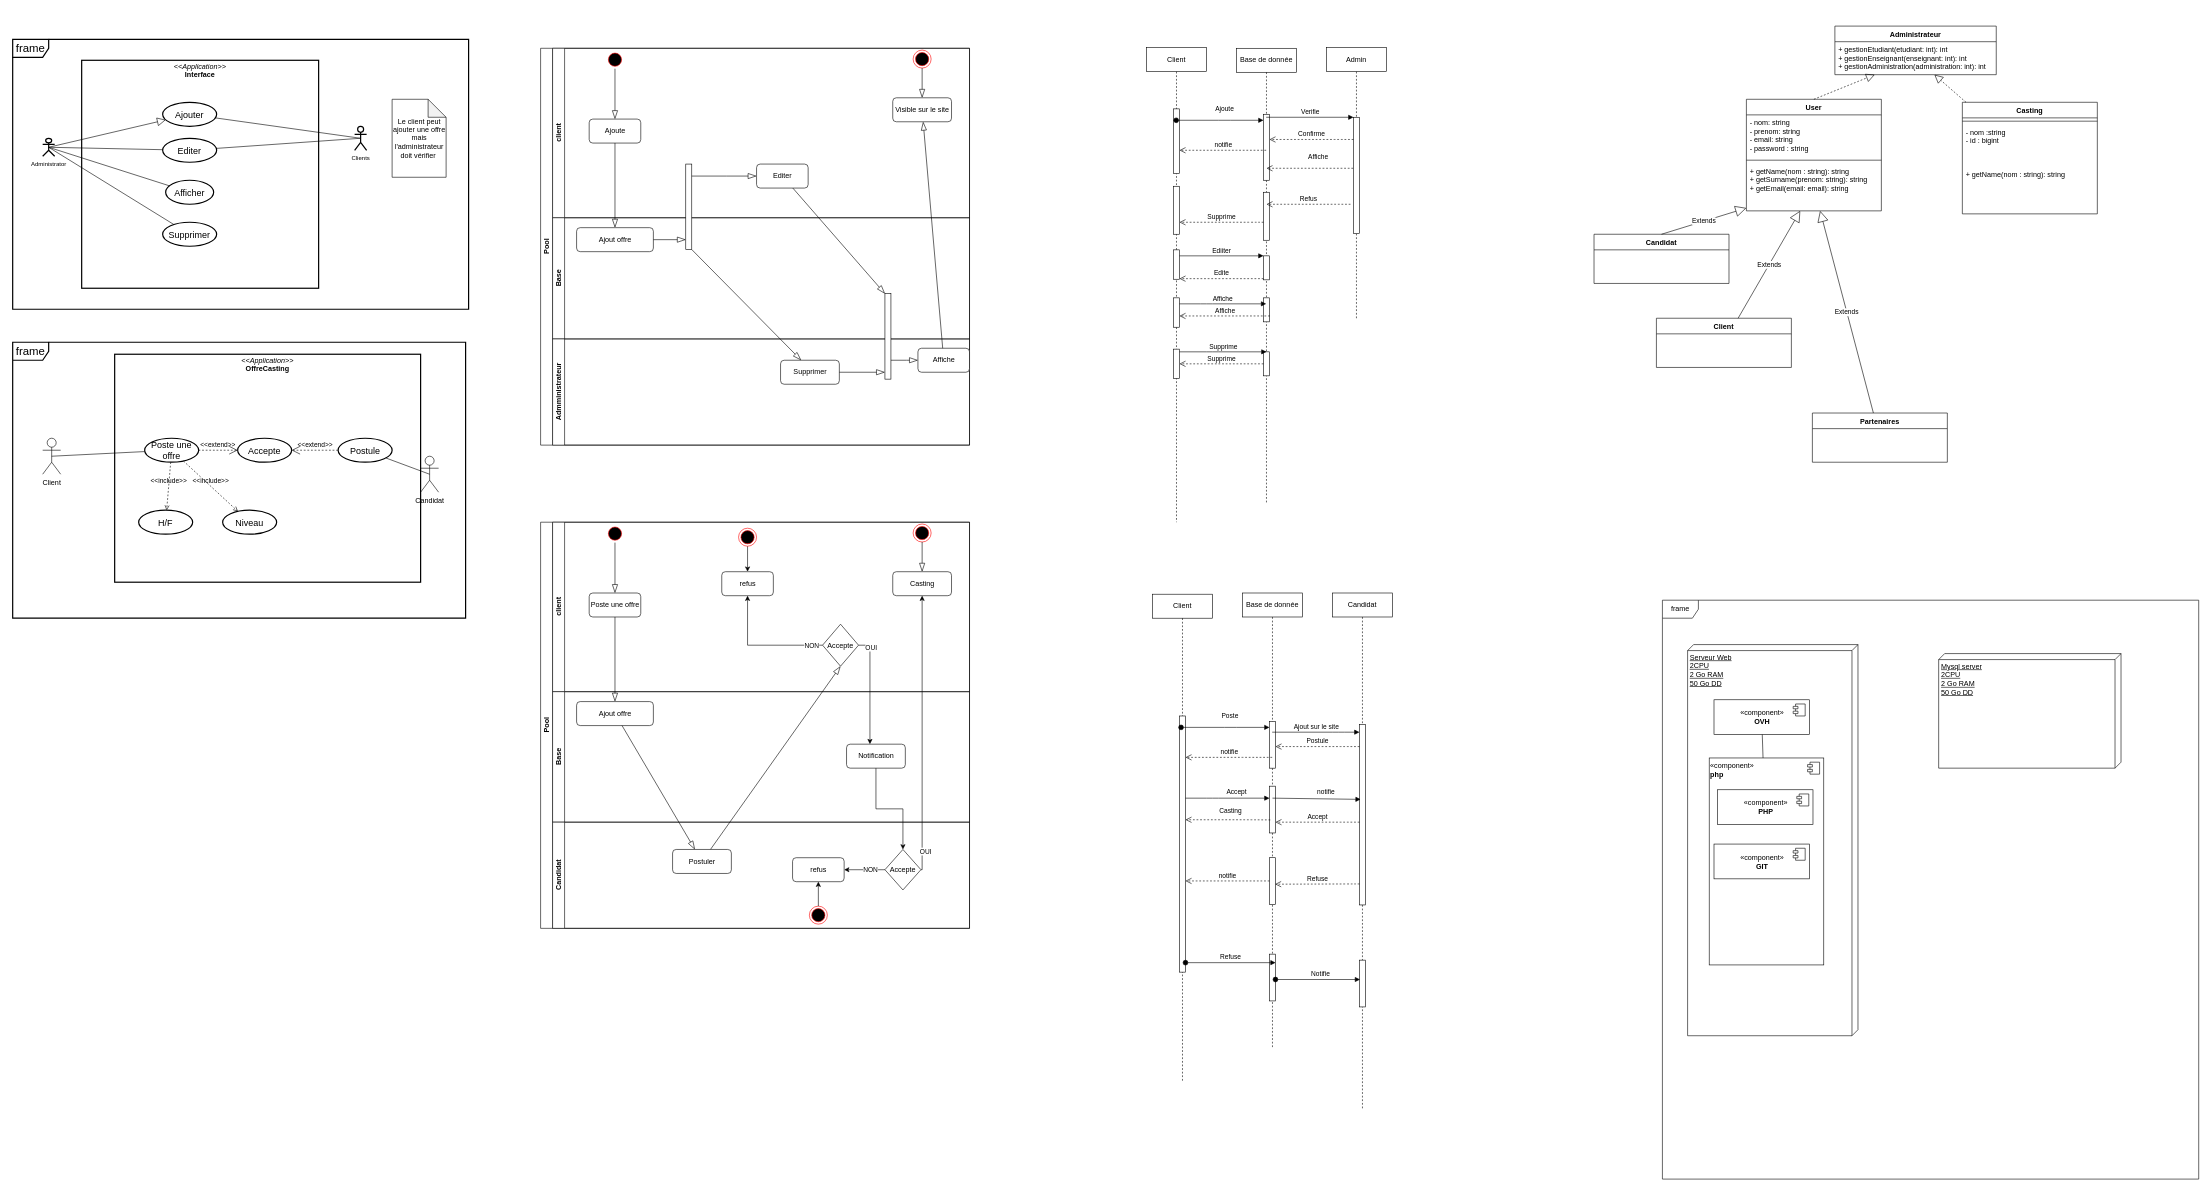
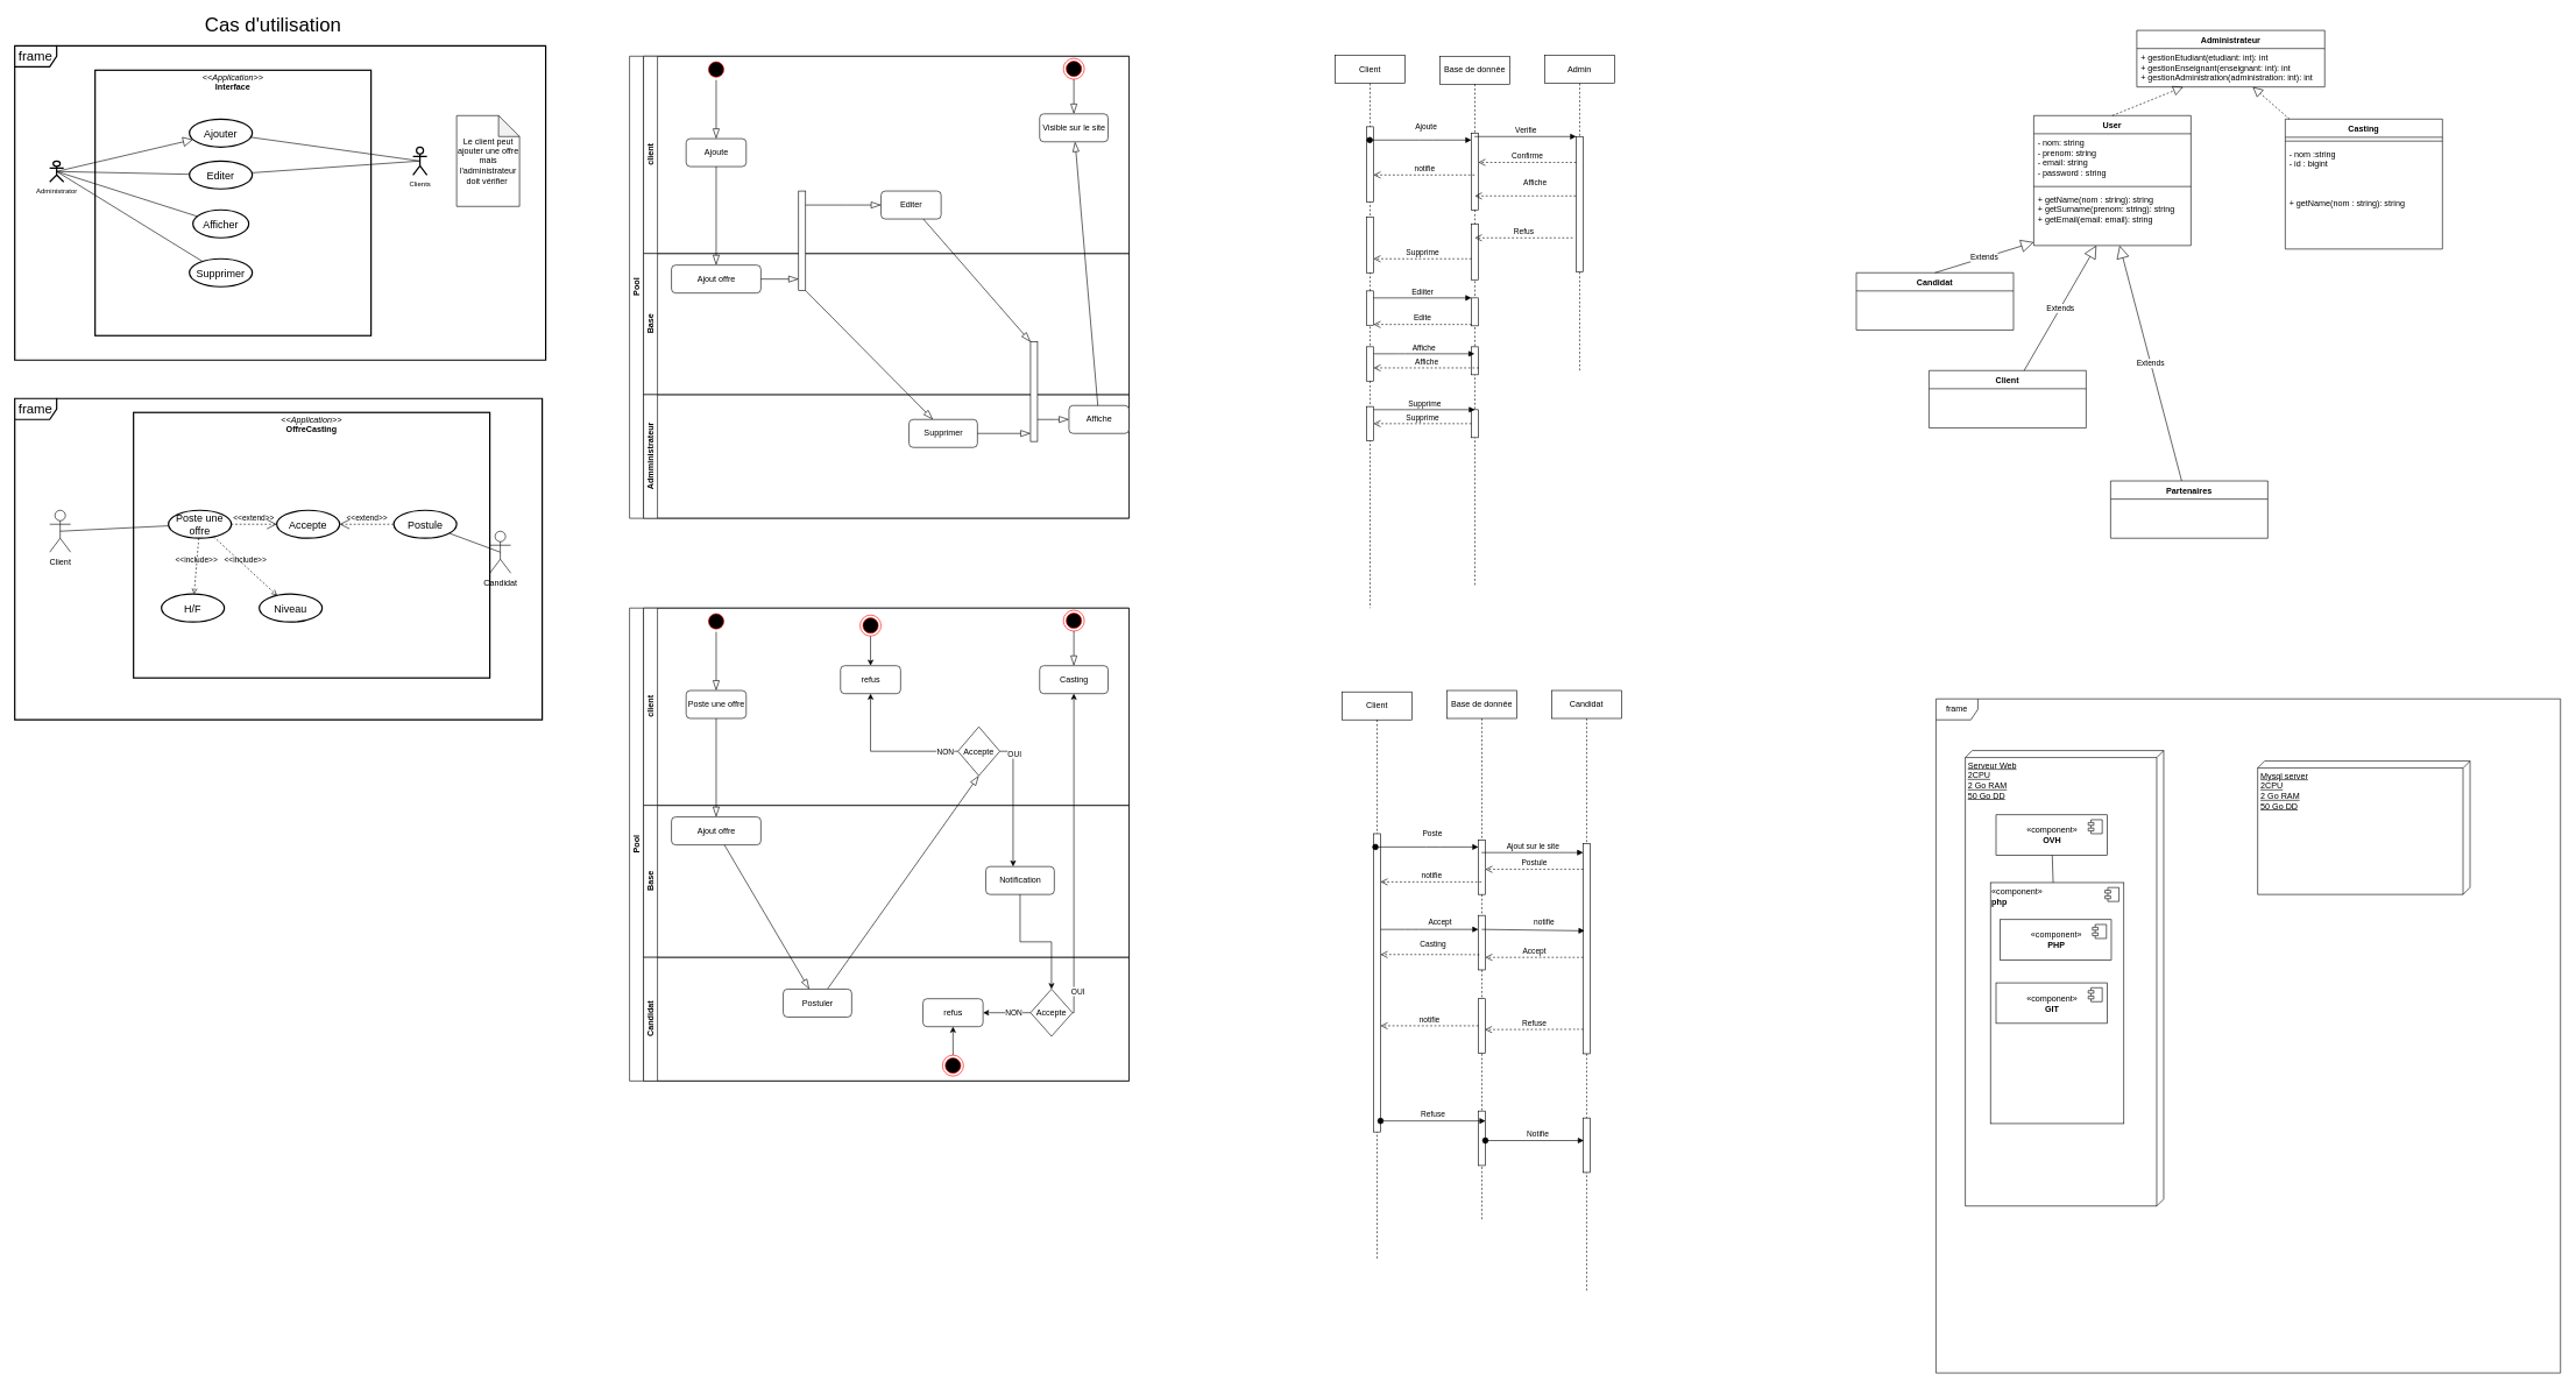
+ <mxCell id="6" value="Cas d'utilisation" style="text;html=1;strokeColor=none;fillColor=none;align=center;verticalAlign=middle;whiteSpace=wrap;rounded=0;strokeWidth=2;fontSize=28;" parent="1" vertex="1"><mxGeometry x="290" y="20" width="200" height="30" as="geometry" /></mxCell>
